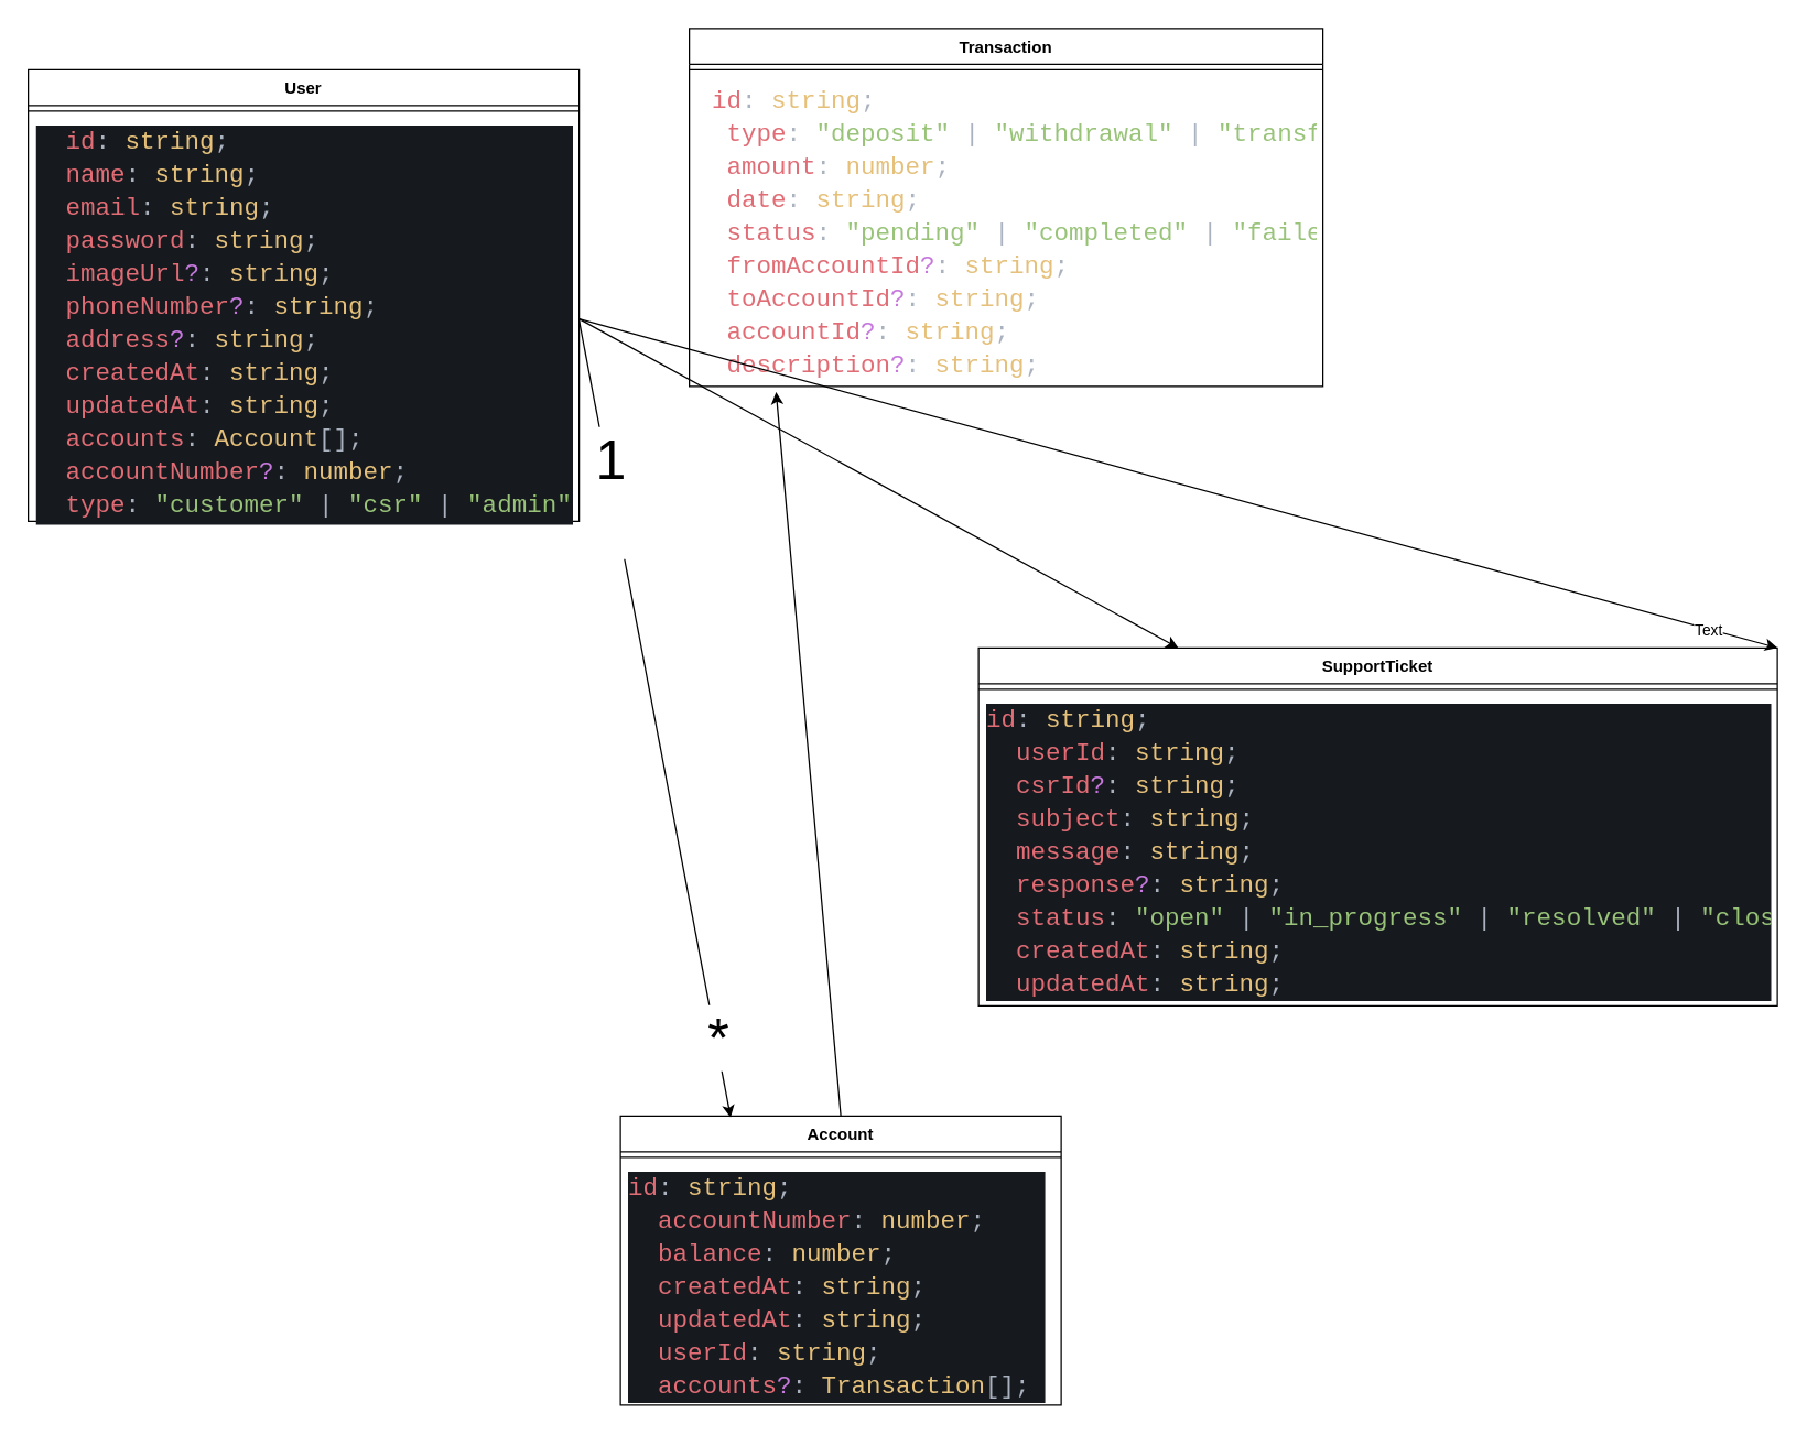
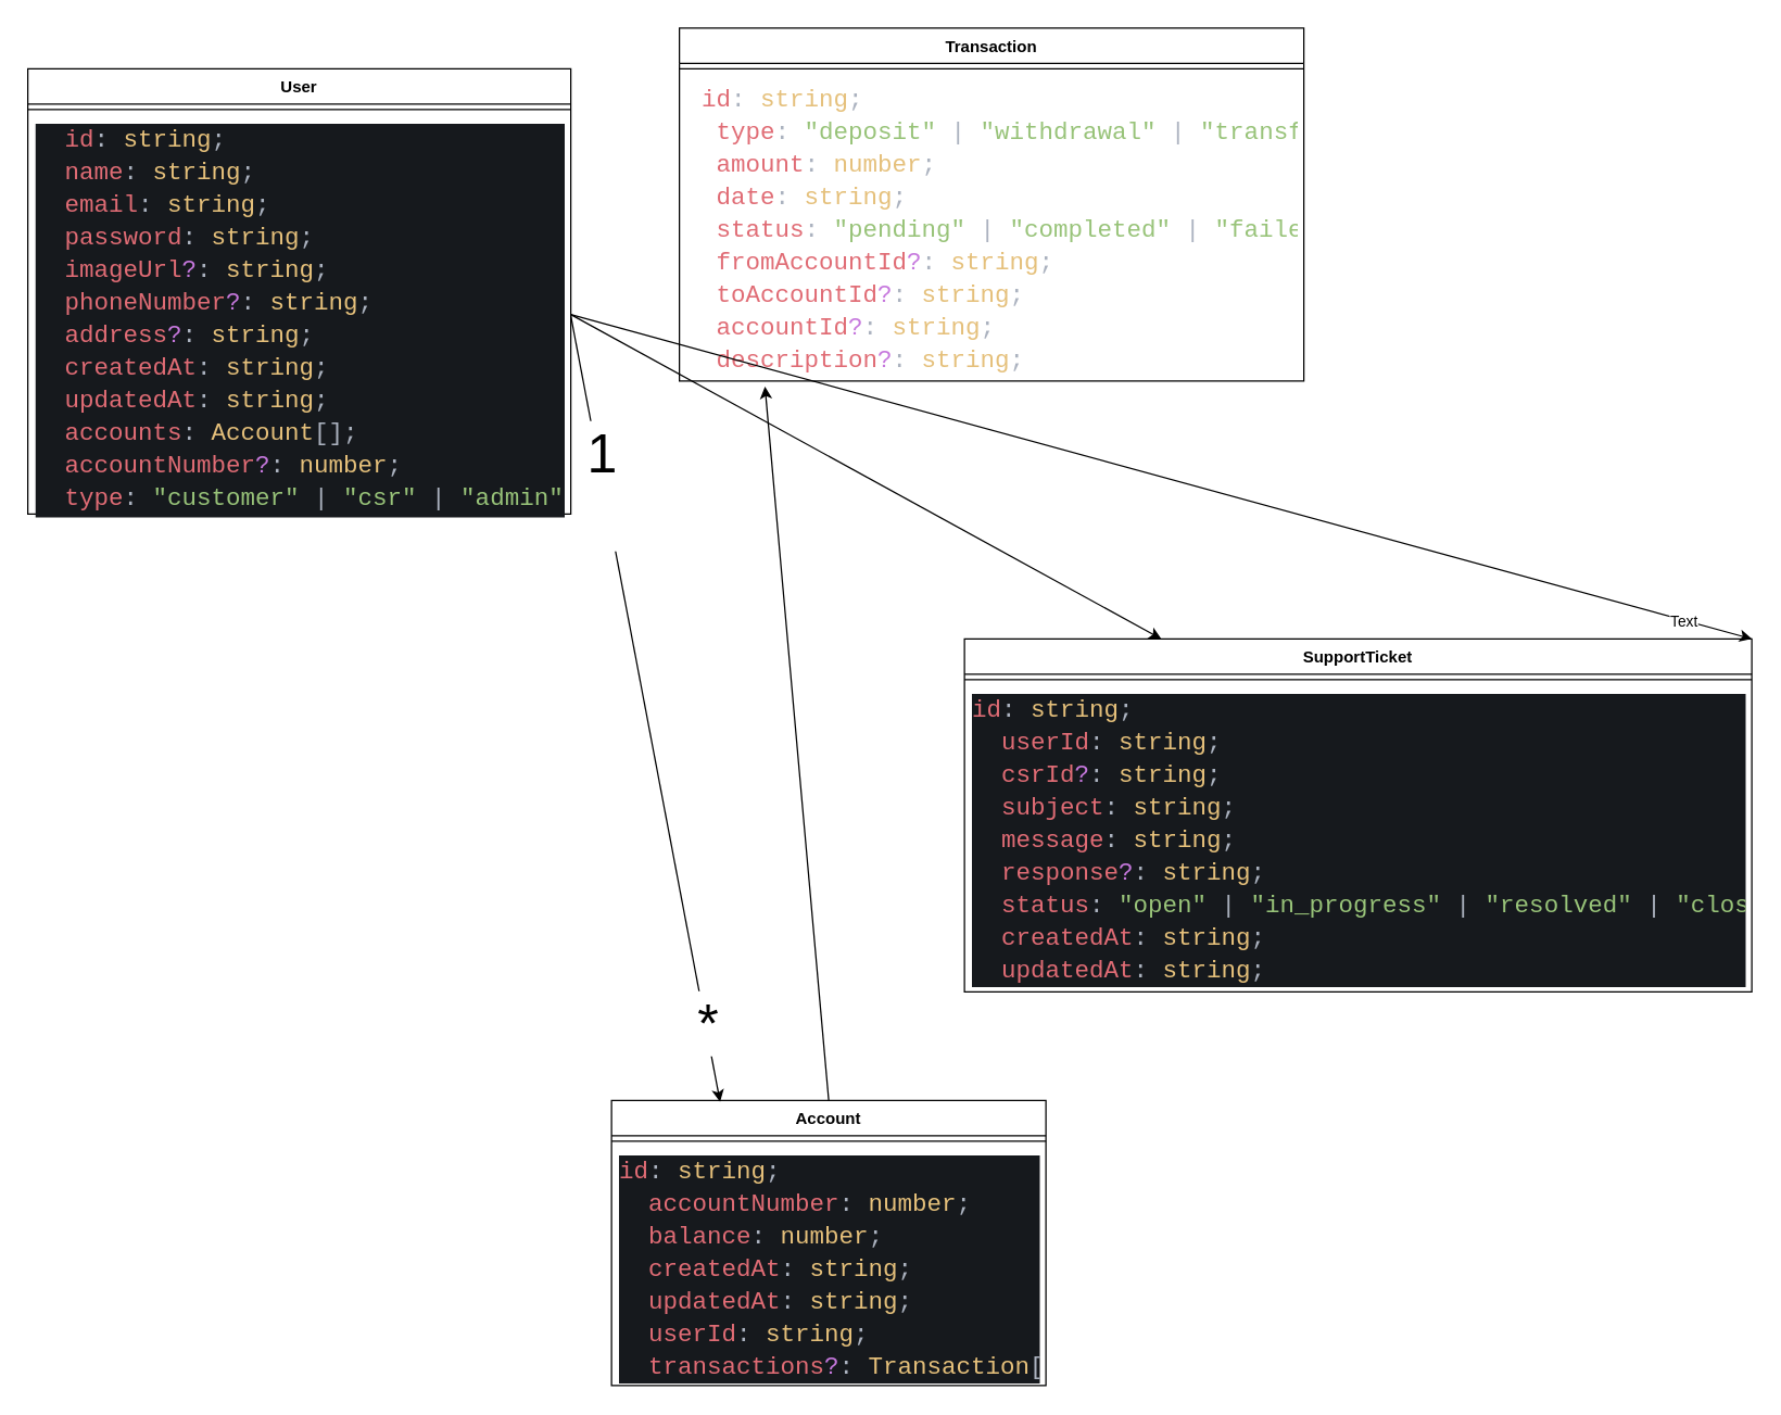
- <mxCell id="7" value="&lt;div style=&quot;color: rgb(171, 178, 191); background-color: rgb(22, 25, 29); font-family: Consolas, &amp;quot;Courier New&amp;quot;, monospace, Consolas, &amp;quot;Courier New&amp;quot;, monospace; font-size: 18px; line-height: 24px; white-space: pre;&quot;&gt;&lt;div style=&quot;color: rgb(171, 178, 191); line-height: 24px;&quot;&gt;&lt;div&gt;&lt;span style=&quot;color: #e06c75;&quot;&gt;id&lt;/span&gt;&lt;span style=&quot;color: #abb2bf;&quot;&gt;: &lt;/span&gt;&lt;span style=&quot;color: #e5c07b;&quot;&gt;string&lt;/span&gt;&lt;span style=&quot;color: #abb2bf;&quot;&gt;;&lt;/span&gt;&lt;/div&gt;&lt;div&gt;&lt;span style=&quot;color: #abb2bf;&quot;&gt;&amp;nbsp; &lt;/span&gt;&lt;span style=&quot;color: #e06c75;&quot;&gt;accountNumber&lt;/span&gt;&lt;span style=&quot;color: #abb2bf;&quot;&gt;: &lt;/span&gt;&lt;span style=&quot;color: #e5c07b;&quot;&gt;number&lt;/span&gt;&lt;span style=&quot;color: #abb2bf;&quot;&gt;;&lt;/span&gt;&lt;/div&gt;&lt;div&gt;&lt;span style=&quot;color: #abb2bf;&quot;&gt;&amp;nbsp; &lt;/span&gt;&lt;span style=&quot;color: #e06c75;&quot;&gt;balance&lt;/span&gt;&lt;span style=&quot;color: #abb2bf;&quot;&gt;: &lt;/span&gt;&lt;span style=&quot;color: #e5c07b;&quot;&gt;number&lt;/span&gt;&lt;span style=&quot;color: #abb2bf;&quot;&gt;;&lt;/span&gt;&lt;/div&gt;&lt;div&gt;&lt;span style=&quot;color: #abb2bf;&quot;&gt;&amp;nbsp; &lt;/span&gt;&lt;span style=&quot;color: #e06c75;&quot;&gt;createdAt&lt;/span&gt;&lt;span style=&quot;color: #abb2bf;&quot;&gt;: &lt;/span&gt;&lt;span style=&quot;color: #e5c07b;&quot;&gt;string&lt;/span&gt;&lt;span style=&quot;color: #abb2bf;&quot;&gt;;&lt;/span&gt;&lt;/div&gt;&lt;div&gt;&lt;span style=&quot;color: #abb2bf;&quot;&gt;&amp;nbsp; &lt;/span&gt;&lt;span style=&quot;color: #e06c75;&quot;&gt;updatedAt&lt;/span&gt;&lt;span style=&quot;color: #abb2bf;&quot;&gt;: &lt;/span&gt;&lt;span style=&quot;color: #e5c07b;&quot;&gt;string&lt;/span&gt;&lt;span style=&quot;color: #abb2bf;&quot;&gt;;&lt;/span&gt;&lt;/div&gt;&lt;div&gt;&lt;span style=&quot;color: #abb2bf;&quot;&gt;&amp;nbsp; &lt;/span&gt;&lt;span style=&quot;color: #e06c75;&quot;&gt;userId&lt;/span&gt;&lt;span style=&quot;color: #abb2bf;&quot;&gt;: &lt;/span&gt;&lt;span style=&quot;color: #e5c07b;&quot;&gt;string&lt;/span&gt;&lt;span style=&quot;color: #abb2bf;&quot;&gt;; &lt;/span&gt;&lt;/div&gt;&lt;div&gt;&lt;span style=&quot;color: #abb2bf;&quot;&gt;&amp;nbsp; &lt;/span&gt;&lt;span style=&quot;color: #e06c75;&quot;&gt;accounts&lt;/span&gt;&lt;span style=&quot;color: #c678dd;&quot;&gt;?&lt;/span&gt;&lt;span style=&quot;color: #abb2bf;&quot;&gt;: &lt;/span&gt;&lt;span style=&quot;color: #e5c07b;&quot;&gt;Transaction&lt;/span&gt;&lt;span style=&quot;color: #abb2bf;&quot;&gt;[]; &lt;/span&gt;&lt;/div&gt;&lt;/div&gt;&lt;/div&gt;" style="text;strokeColor=none;fillColor=none;align=left;verticalAlign=top;spacingLeft=4;spacingRight=4;overflow=hidden;rotatable=0;points=[[0,0.5],[1,0.5]];portConstraint=eastwest;whiteSpace=wrap;html=1;" vertex="1" parent="5"><mxGeometry y="34" width="320" height="176" as="geometry" /></mxCell>
+ <mxCell id="7" value="&lt;div style=&quot;color: rgb(171, 178, 191); background-color: rgb(22, 25, 29); font-family: Consolas, &amp;quot;Courier New&amp;quot;, monospace, Consolas, &amp;quot;Courier New&amp;quot;, monospace; font-size: 18px; line-height: 24px; white-space: pre;&quot;&gt;&lt;div style=&quot;color: rgb(171, 178, 191); line-height: 24px;&quot;&gt;&lt;div&gt;&lt;span style=&quot;color: #e06c75;&quot;&gt;id&lt;/span&gt;&lt;span style=&quot;color: #abb2bf;&quot;&gt;: &lt;/span&gt;&lt;span style=&quot;color: #e5c07b;&quot;&gt;string&lt;/span&gt;&lt;span style=&quot;color: #abb2bf;&quot;&gt;;&lt;/span&gt;&lt;/div&gt;&lt;div&gt;&lt;span style=&quot;color: #abb2bf;&quot;&gt;&amp;nbsp; &lt;/span&gt;&lt;span style=&quot;color: #e06c75;&quot;&gt;accountNumber&lt;/span&gt;&lt;span style=&quot;color: #abb2bf;&quot;&gt;: &lt;/span&gt;&lt;span style=&quot;color: #e5c07b;&quot;&gt;number&lt;/span&gt;&lt;span style=&quot;color: #abb2bf;&quot;&gt;;&lt;/span&gt;&lt;/div&gt;&lt;div&gt;&lt;span style=&quot;color: #abb2bf;&quot;&gt;&amp;nbsp; &lt;/span&gt;&lt;span style=&quot;color: #e06c75;&quot;&gt;balance&lt;/span&gt;&lt;span style=&quot;color: #abb2bf;&quot;&gt;: &lt;/span&gt;&lt;span style=&quot;color: #e5c07b;&quot;&gt;number&lt;/span&gt;&lt;span style=&quot;color: #abb2bf;&quot;&gt;;&lt;/span&gt;&lt;/div&gt;&lt;div&gt;&lt;span style=&quot;color: #abb2bf;&quot;&gt;&amp;nbsp; &lt;/span&gt;&lt;span style=&quot;color: #e06c75;&quot;&gt;createdAt&lt;/span&gt;&lt;span style=&quot;color: #abb2bf;&quot;&gt;: &lt;/span&gt;&lt;span style=&quot;color: #e5c07b;&quot;&gt;string&lt;/span&gt;&lt;span style=&quot;color: #abb2bf;&quot;&gt;;&lt;/span&gt;&lt;/div&gt;&lt;div&gt;&lt;span style=&quot;color: #abb2bf;&quot;&gt;&amp;nbsp; &lt;/span&gt;&lt;span style=&quot;color: #e06c75;&quot;&gt;updatedAt&lt;/span&gt;&lt;span style=&quot;color: #abb2bf;&quot;&gt;: &lt;/span&gt;&lt;span style=&quot;color: #e5c07b;&quot;&gt;string&lt;/span&gt;&lt;span style=&quot;color: #abb2bf;&quot;&gt;;&lt;/span&gt;&lt;/div&gt;&lt;div&gt;&lt;span style=&quot;color: #abb2bf;&quot;&gt;&amp;nbsp; &lt;/span&gt;&lt;span style=&quot;color: #e06c75;&quot;&gt;userId&lt;/span&gt;&lt;span style=&quot;color: #abb2bf;&quot;&gt;: &lt;/span&gt;&lt;span style=&quot;color: #e5c07b;&quot;&gt;string&lt;/span&gt;&lt;span style=&quot;color: #abb2bf;&quot;&gt;; &lt;/span&gt;&lt;/div&gt;&lt;div&gt;&lt;span style=&quot;color: #abb2bf;&quot;&gt;&amp;nbsp; &lt;/span&gt;&lt;span style=&quot;color: #e06c75;&quot;&gt;transactions&lt;/span&gt;&lt;span style=&quot;color: #c678dd;&quot;&gt;?&lt;/span&gt;&lt;span style=&quot;color: #abb2bf;&quot;&gt;: &lt;/span&gt;&lt;span style=&quot;color: #e5c07b;&quot;&gt;Transaction&lt;/span&gt;&lt;span style=&quot;color: #abb2bf;&quot;&gt;[]; &lt;/span&gt;&lt;/div&gt;&lt;/div&gt;&lt;/div&gt;" style="text;strokeColor=none;fillColor=none;align=left;verticalAlign=top;spacingLeft=4;spacingRight=4;overflow=hidden;rotatable=0;points=[[0,0.5],[1,0.5]];portConstraint=eastwest;whiteSpace=wrap;html=1;" vertex="1" parent="5"><mxGeometry y="34" width="320" height="176" as="geometry" /></mxCell>
